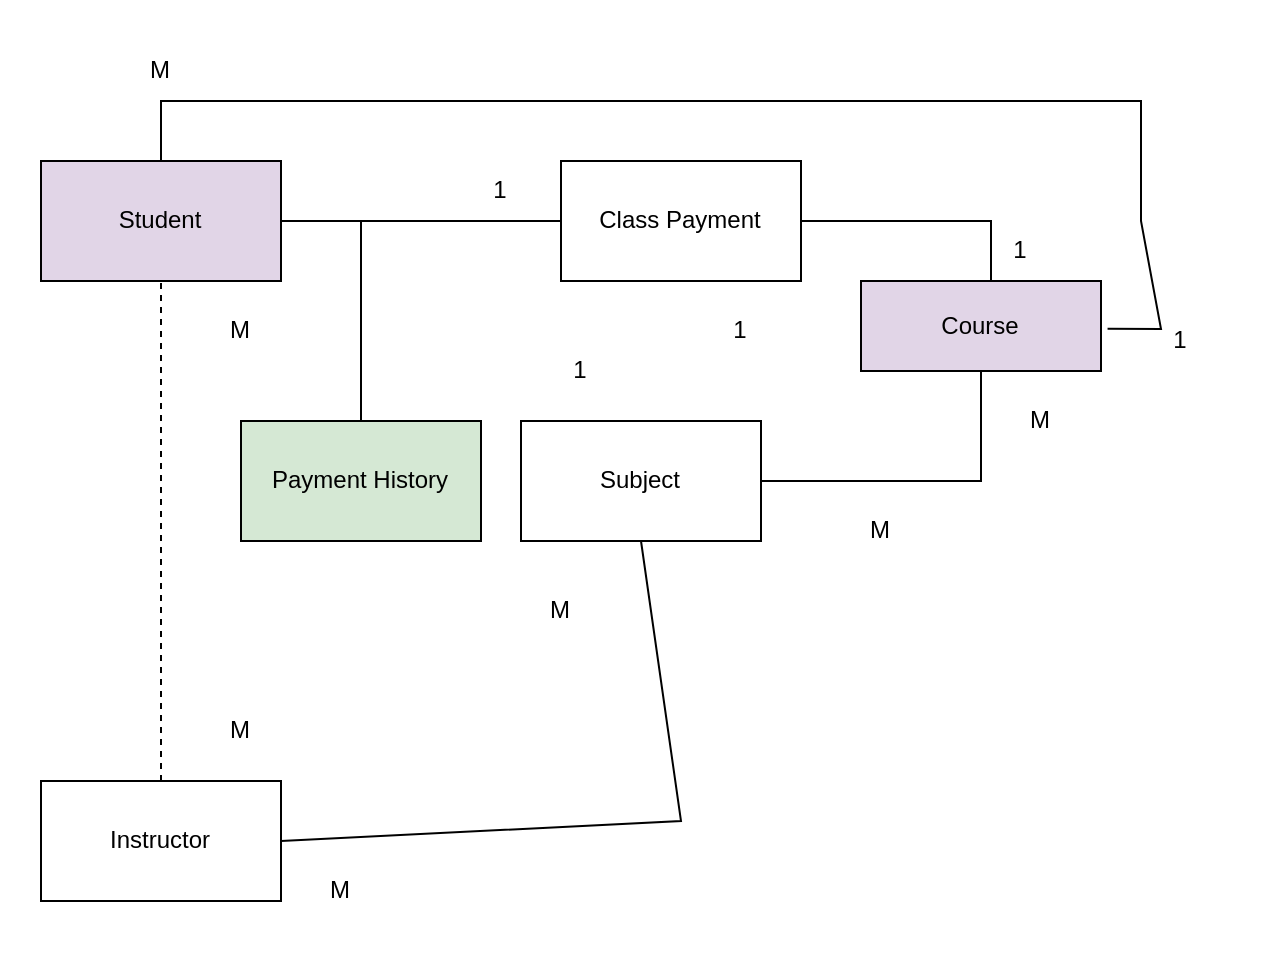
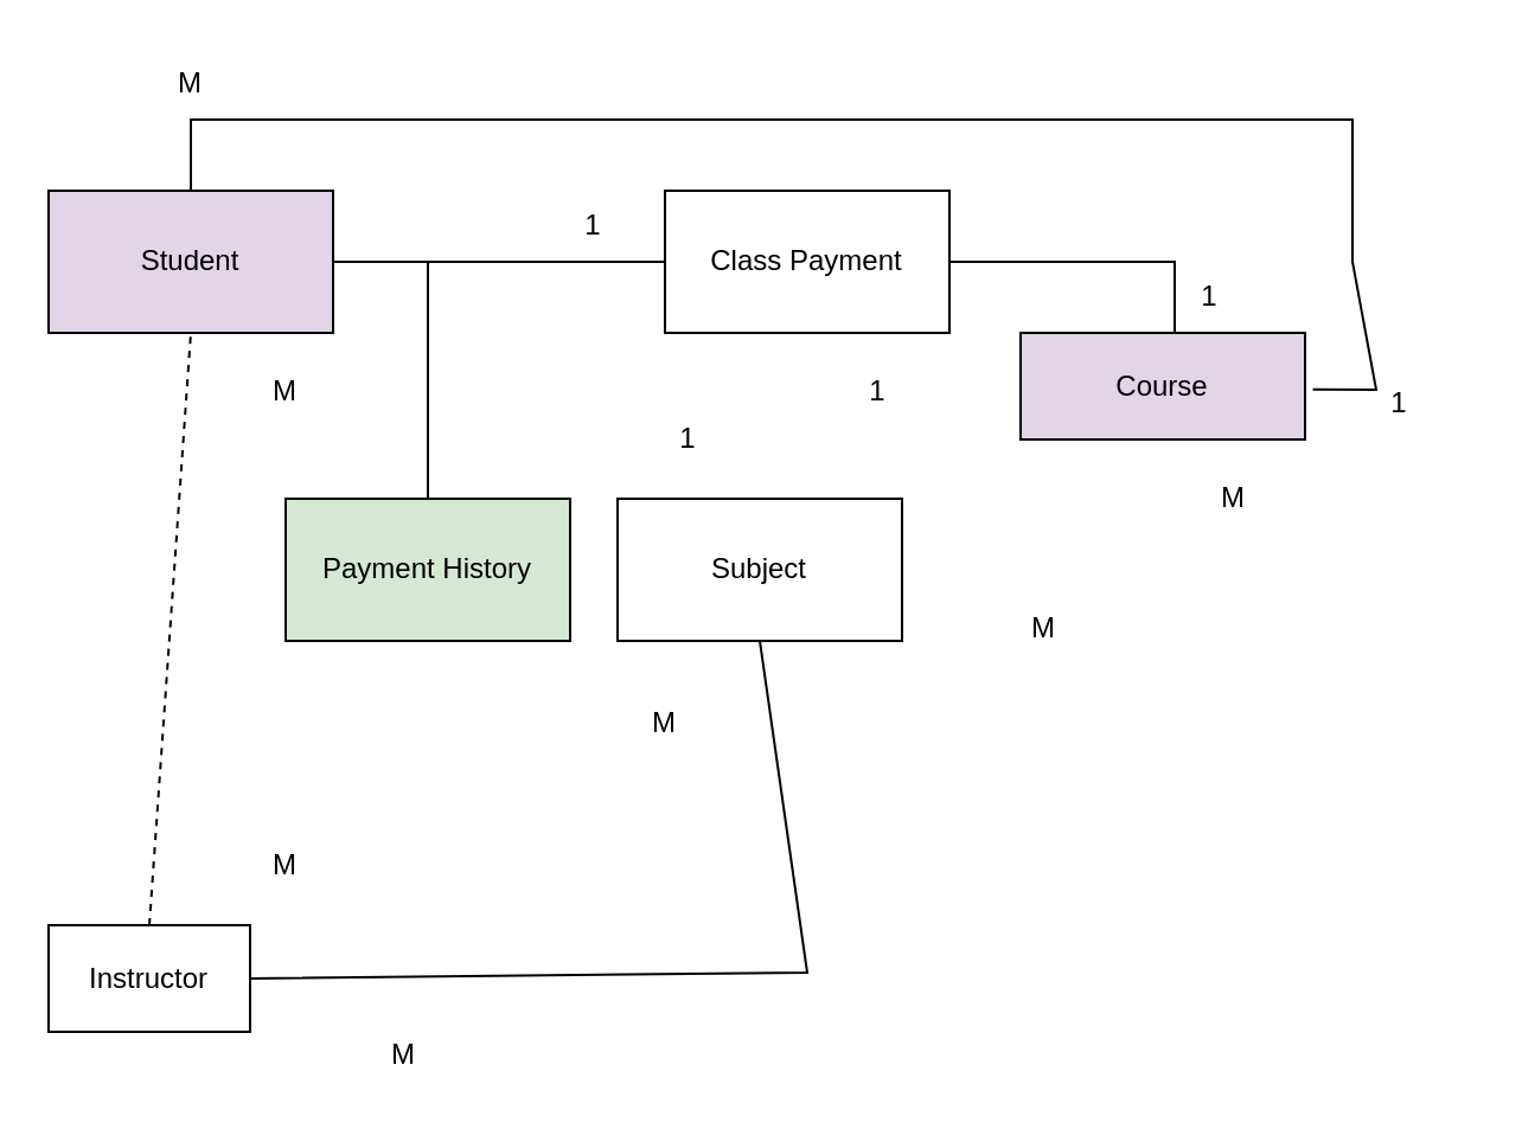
- <mxCell id="21" value="" style="endArrow=none;html=1;rounded=0;entryX=0.5;entryY=1;entryDx=0;entryDy=0;exitX=1;exitY=0.5;exitDx=0;exitDy=0;" edge="1" parent="1" source="6" target="5"><mxGeometry width="50" height="50" relative="1" as="geometry"><mxPoint x="410" y="450" as="sourcePoint" /><mxPoint x="530" y="430" as="targetPoint" /><Array as="points"><mxPoint x="490" y="240" /></Array></mxGeometry></mxCell>
- <mxCell id="3" value="Instructor" style="rounded=0;whiteSpace=wrap;html=1;" vertex="1" parent="1"><mxGeometry x="20" y="390" width="120" height="60" as="geometry" /></mxCell>
+ <mxCell id="3" value="Instructor" style="rounded=0;whiteSpace=wrap;html=1;" vertex="1" parent="1"><mxGeometry x="20" y="390" width="85" height="45" as="geometry" /></mxCell>
